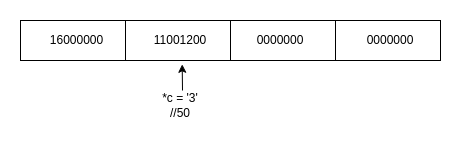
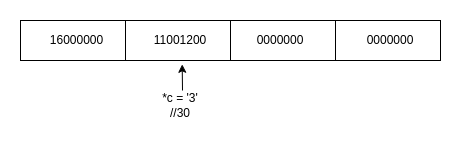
- <mxCell id="11" value="*c = '3'&lt;br&gt;//50" style="text;html=1;strokeColor=none;fillColor=none;align=center;verticalAlign=middle;whiteSpace=wrap;rounded=0;fontFamily=Helvetica;" parent="1" vertex="1"><mxGeometry x="150" y="90" width="60" height="30" as="geometry" /></mxCell>
+ <mxCell id="11" value="*c = '3'&lt;br&gt;//30" style="text;html=1;strokeColor=none;fillColor=none;align=center;verticalAlign=middle;whiteSpace=wrap;rounded=0;fontFamily=Helvetica;" parent="1" vertex="1"><mxGeometry x="150" y="90" width="60" height="30" as="geometry" /></mxCell>
